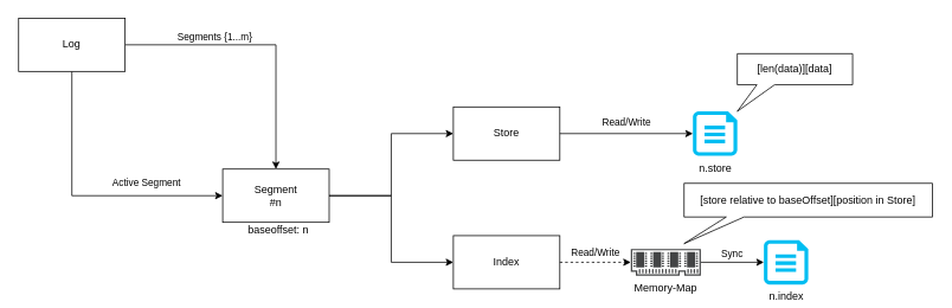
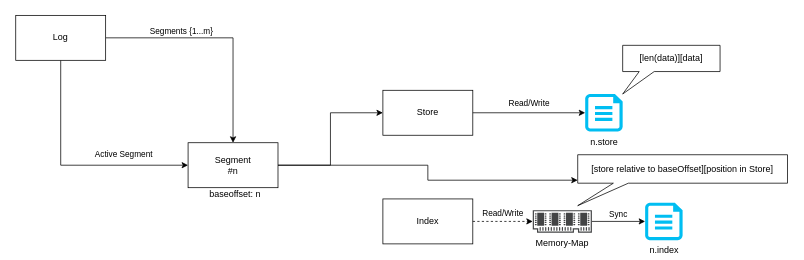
- <mxCell id="14" style="edgeStyle=orthogonalEdgeStyle;rounded=0;orthogonalLoop=1;jettySize=auto;html=1;entryX=0;entryY=0.5;entryDx=0;entryDy=0;" parent="2" source="15" target="7" edge="1"><mxGeometry relative="1" as="geometry" /></mxCell>
+ <mxCell id="14" style="edgeStyle=orthogonalEdgeStyle;rounded=0;orthogonalLoop=1;jettySize=auto;html=1;" parent="2" source="15" target="9" edge="1"><mxGeometry relative="1" as="geometry" /></mxCell>
